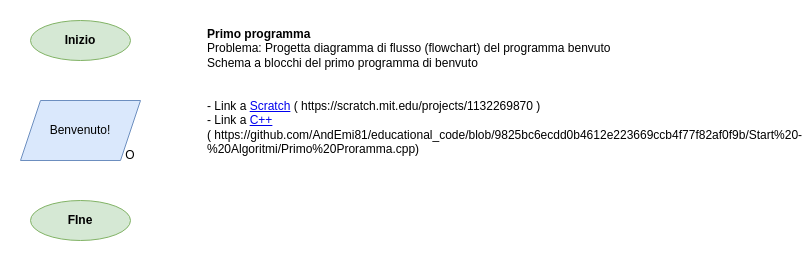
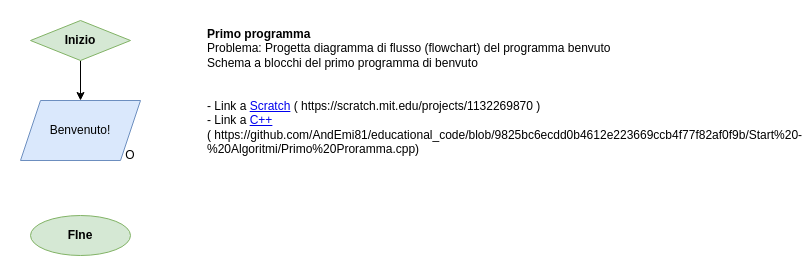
- <mxCell id="3" value="Inizio" style="ellipse;whiteSpace=wrap;html=1;fontStyle=1;fillColor=#d5e8d4;strokeColor=#82b366;" parent="1" vertex="1"><mxGeometry x="30" y="20" width="100" height="40" as="geometry" /></mxCell>
+ <mxCell id="3" value="Inizio" style="rhombus;whiteSpace=wrap;html=1;fontStyle=1;fillColor=#d5e8d4;strokeColor=#82b366;" parent="1" vertex="1"><mxGeometry x="30" y="20" width="100" height="40" as="geometry" /></mxCell>
+ <mxCell id="2" value="" style="edgeStyle=orthogonalEdgeStyle;rounded=0;orthogonalLoop=1;jettySize=auto;html=1;" parent="1" source="3" target="4" edge="1"><mxGeometry relative="1" as="geometry" /></mxCell>
- <mxCell id="6" value="FIne" style="ellipse;whiteSpace=wrap;html=1;fontStyle=1;fillColor=#d5e8d4;strokeColor=#82b366;" parent="1" vertex="1"><mxGeometry x="30" y="200" width="100" height="40" as="geometry" /></mxCell>
+ <mxCell id="6" value="FIne" style="ellipse;whiteSpace=wrap;html=1;fontStyle=1;fillColor=#d5e8d4;strokeColor=#82b366;" parent="1" vertex="1"><mxGeometry x="30" y="215" width="100" height="40" as="geometry" /></mxCell>
